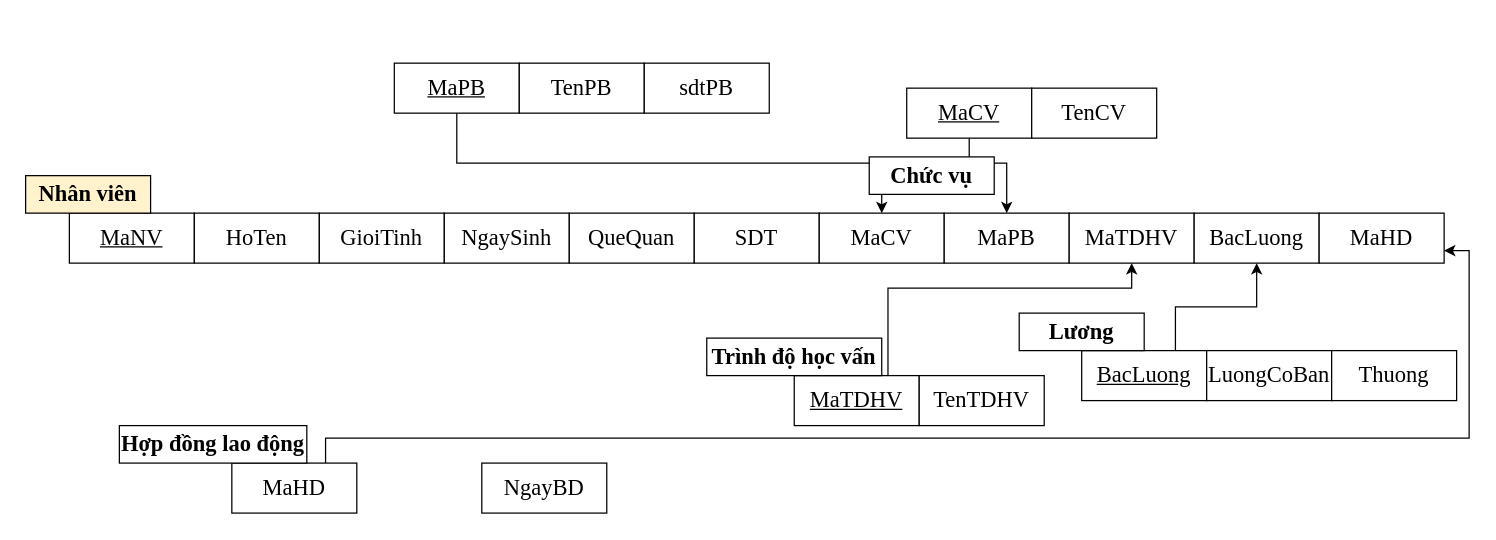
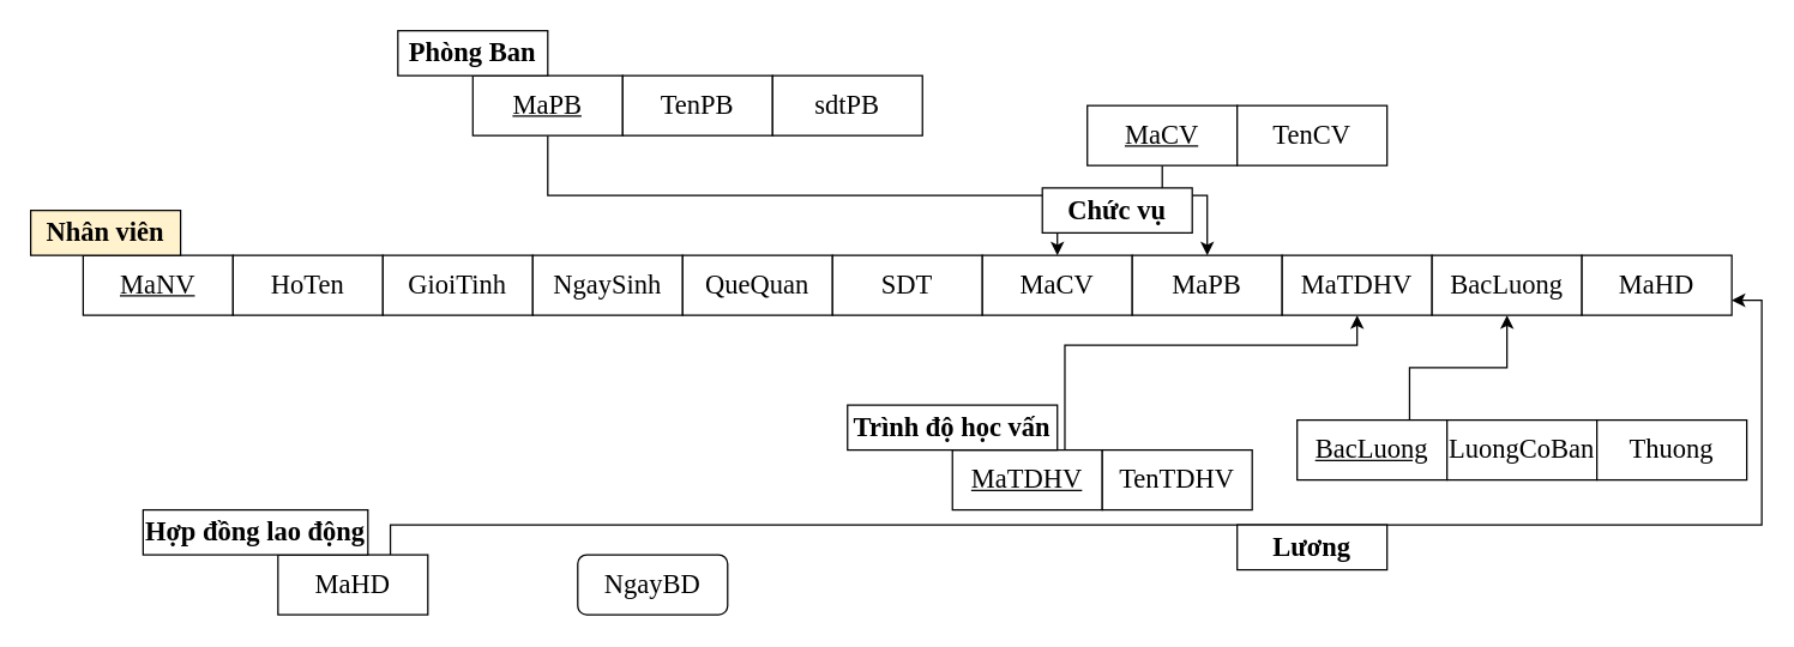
+ <mxCell id="29" value="&lt;b&gt;Phòng Ban&lt;/b&gt;" style="rounded=0;whiteSpace=wrap;html=1;shadow=0;glass=0;sketch=0;hachureGap=4;jiggle=2;curveFitting=1;fontFamily=Times New Roman;fontSize=18;labelBackgroundColor=none;labelBorderColor=none;" vertex="1" parent="1"><mxGeometry x="265" y="20" width="100" height="30" as="geometry" /></mxCell>
- <mxCell id="32" value="&lt;b&gt;Lương&lt;/b&gt;" style="rounded=0;whiteSpace=wrap;html=1;shadow=0;glass=0;sketch=0;hachureGap=4;jiggle=2;curveFitting=1;fontFamily=Times New Roman;fontSize=18;labelBackgroundColor=none;labelBorderColor=none;" vertex="1" parent="1"><mxGeometry x="815" y="250" width="100" height="30" as="geometry" /></mxCell>
+ <mxCell id="32" value="&lt;b&gt;Lương&lt;/b&gt;" style="rounded=0;whiteSpace=wrap;html=1;shadow=0;glass=0;sketch=0;hachureGap=4;jiggle=2;curveFitting=1;fontFamily=Times New Roman;fontSize=18;labelBackgroundColor=none;labelBorderColor=none;" vertex="1" parent="1"><mxGeometry x="825" y="350" width="100" height="30" as="geometry" /></mxCell>
- <mxCell id="28" value="NgayBD" style="rounded=0;whiteSpace=wrap;html=1;shadow=0;glass=0;sketch=0;hachureGap=4;jiggle=2;curveFitting=1;fontFamily=Times New Roman;fontSize=18;labelBackgroundColor=none;" vertex="1" parent="1"><mxGeometry x="385" y="370" width="100" height="40" as="geometry" /></mxCell>
+ <mxCell id="28" value="NgayBD" style="whiteSpace=wrap;html=1;shadow=0;glass=0;sketch=0;hachureGap=4;jiggle=2;curveFitting=1;fontFamily=Times New Roman;fontSize=18;labelBackgroundColor=none;rounded=1;" vertex="1" parent="1"><mxGeometry x="385" y="370" width="100" height="40" as="geometry" /></mxCell>
